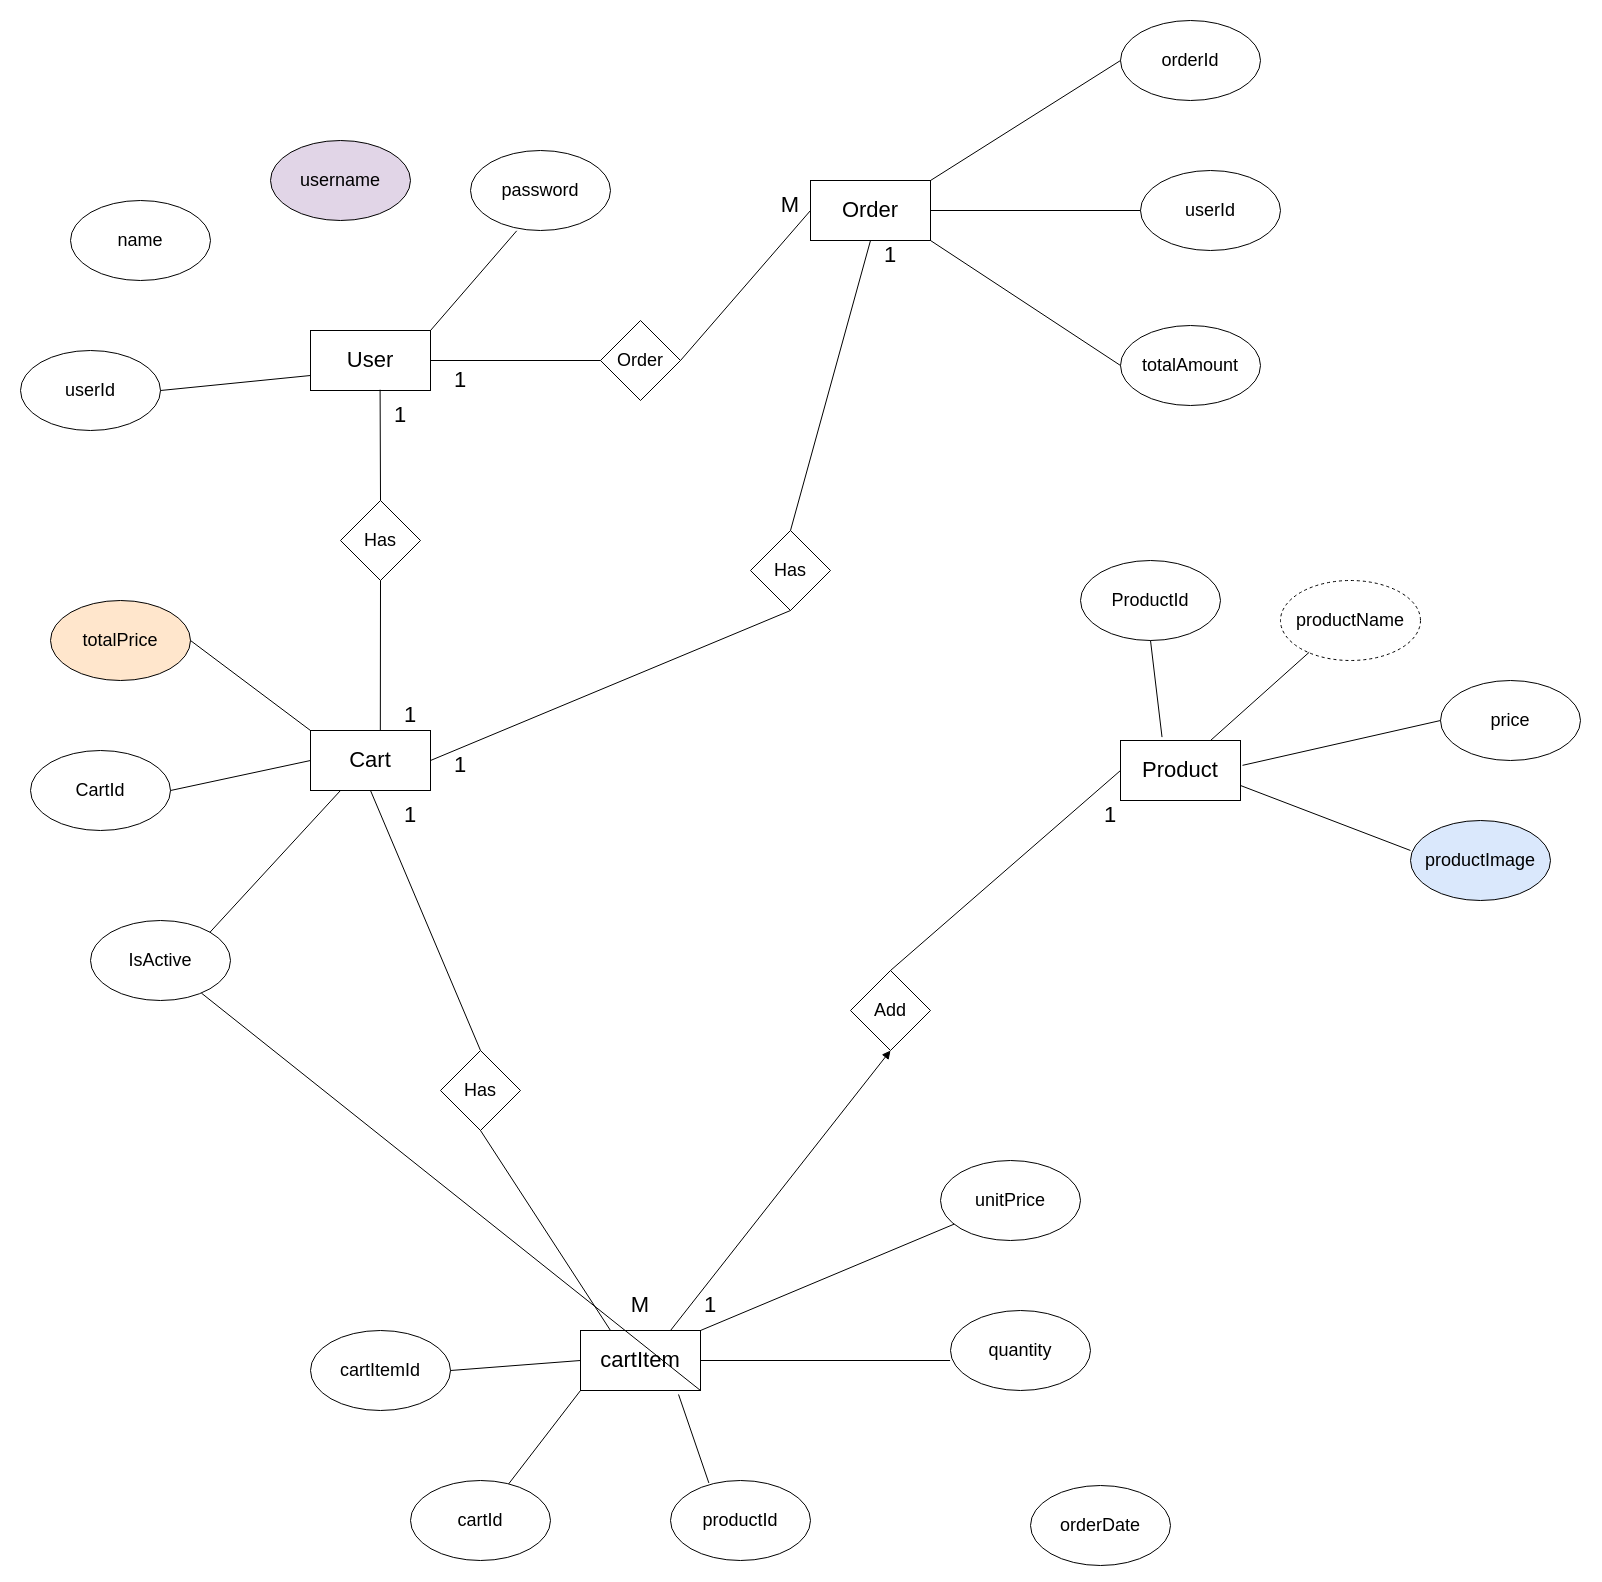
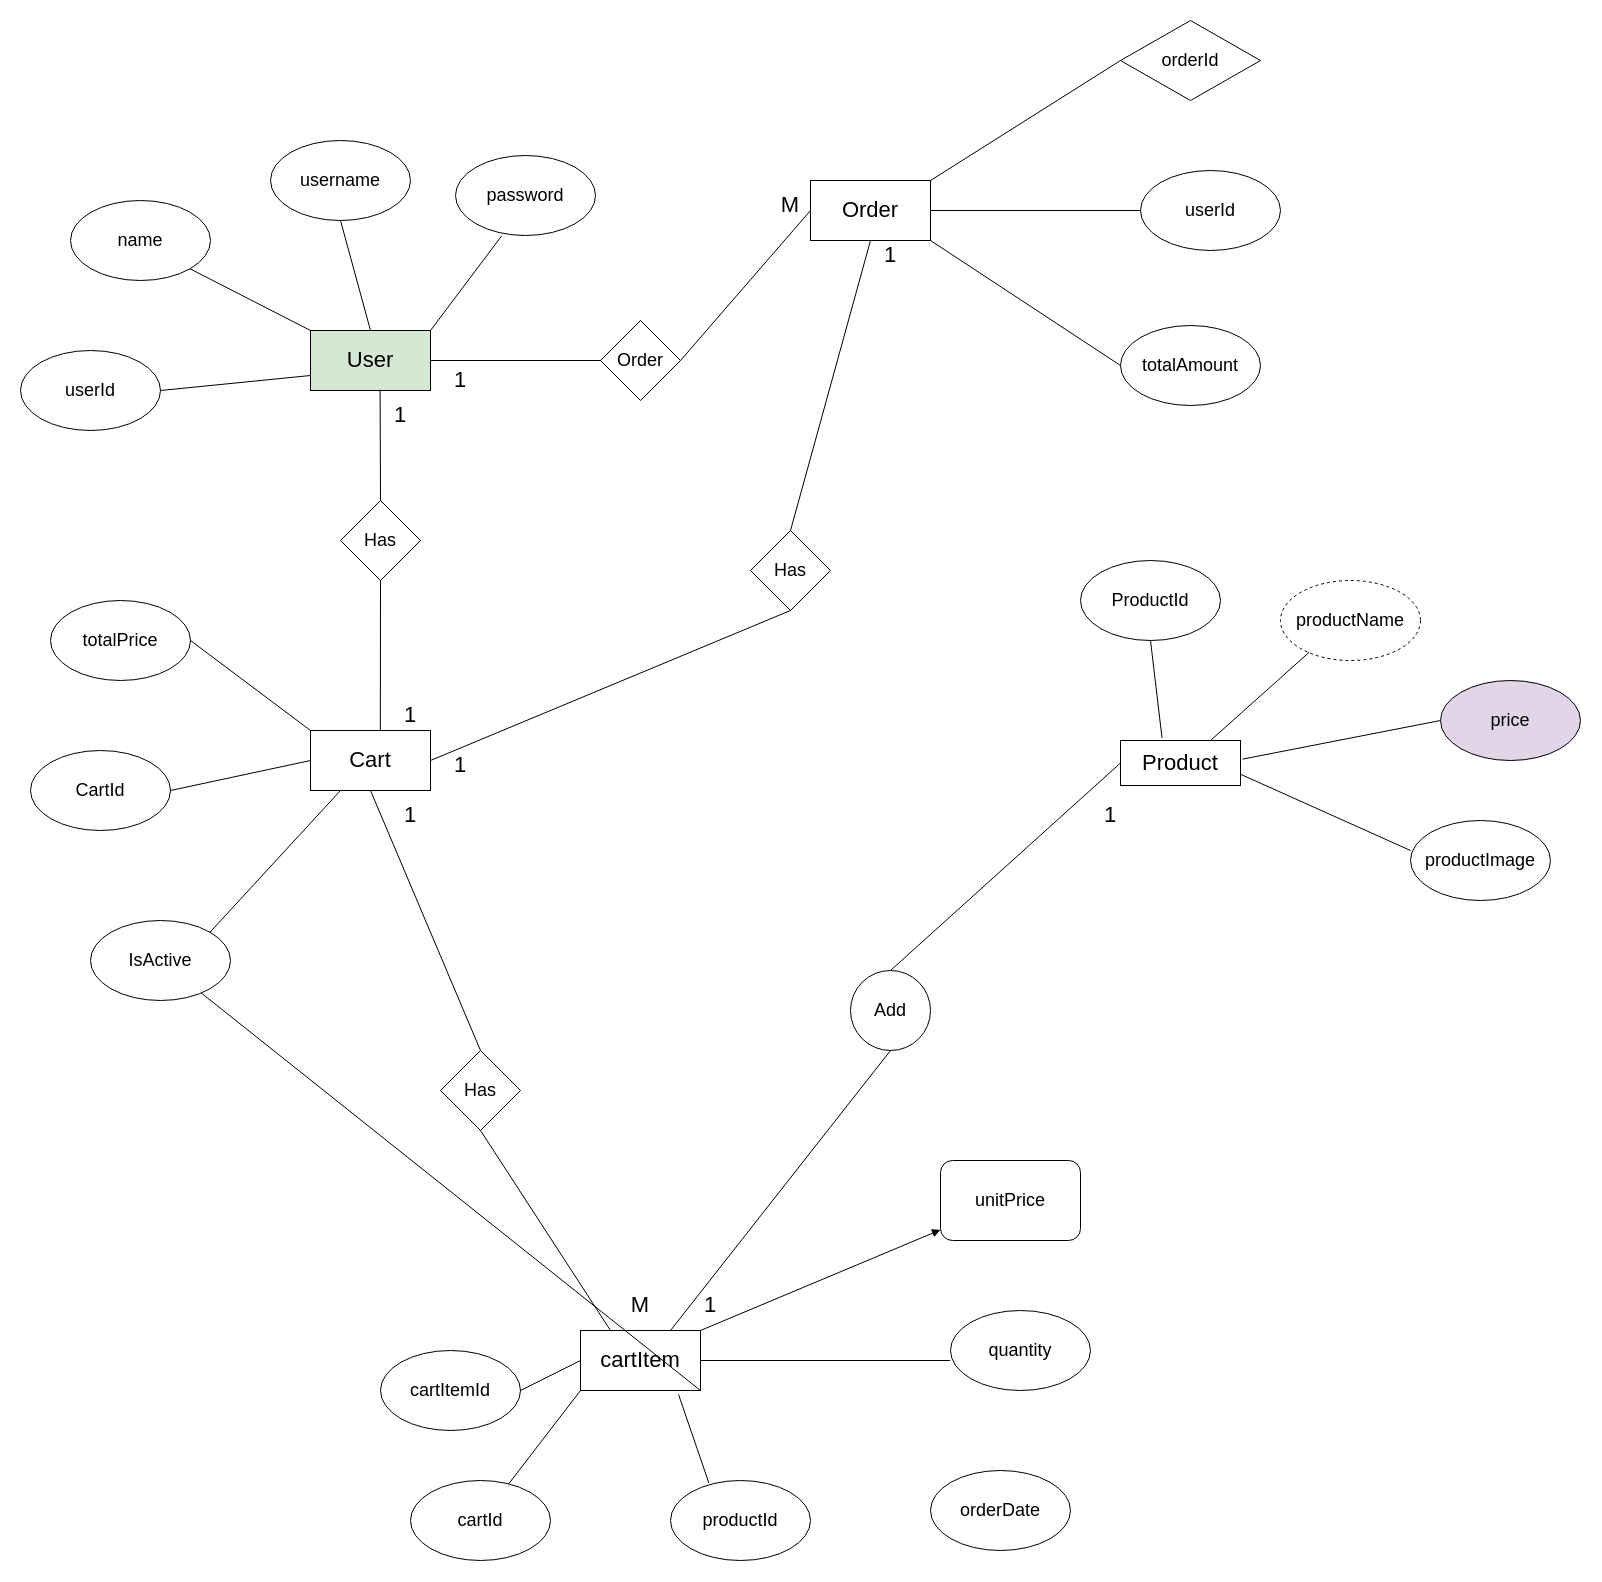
- <mxCell id="24" value="&lt;font style=&quot;font-size: 18px;&quot;&gt;orderId&lt;/font&gt;" style="ellipse;whiteSpace=wrap;html=1;" vertex="1" parent="1"><mxGeometry x="1120" y="20" width="140" height="80" as="geometry" /></mxCell>
+ <mxCell id="24" value="&lt;font style=&quot;font-size: 18px;&quot;&gt;orderId&lt;/font&gt;" style="rhombus;whiteSpace=wrap;html=1;" vertex="1" parent="1"><mxGeometry x="1120" y="20" width="140" height="80" as="geometry" /></mxCell>
- <mxCell id="5" value="&lt;font style=&quot;font-size: 18px;&quot;&gt;username&lt;/font&gt;" style="ellipse;whiteSpace=wrap;html=1;fillColor=#e1d5e7;" vertex="1" parent="1"><mxGeometry x="270" y="140" width="140" height="80" as="geometry" /></mxCell>
+ <mxCell id="5" value="&lt;font style=&quot;font-size: 18px;&quot;&gt;username&lt;/font&gt;" style="ellipse;whiteSpace=wrap;html=1;" vertex="1" parent="1"><mxGeometry x="270" y="140" width="140" height="80" as="geometry" /></mxCell>
- <mxCell id="6" value="&lt;font style=&quot;font-size: 18px;&quot;&gt;password&lt;/font&gt;" style="ellipse;whiteSpace=wrap;html=1;" vertex="1" parent="1"><mxGeometry x="470" width="140" height="80" as="geometry" y="150" /></mxCell>
+ <mxCell id="6" value="&lt;font style=&quot;font-size: 18px;&quot;&gt;password&lt;/font&gt;" style="ellipse;whiteSpace=wrap;html=1;" vertex="1" parent="1"><mxGeometry x="455" y="155" width="140" height="80" as="geometry" /></mxCell>
+ <mxCell id="10" value="" style="endArrow=none;html=1;rounded=0;entryX=0.5;entryY=0;entryDx=0;entryDy=0;exitX=0.5;exitY=1;exitDx=0;exitDy=0;" edge="1" parent="1" source="5" target="2"><mxGeometry width="50" height="50" relative="1" as="geometry"><mxPoint x="320" y="280" as="sourcePoint" /><mxPoint x="470" y="265" as="targetPoint" /></mxGeometry></mxCell>
+ <mxCell id="9" value="" style="endArrow=none;html=1;rounded=0;entryX=0;entryY=0;entryDx=0;entryDy=0;exitX=1;exitY=1;exitDx=0;exitDy=0;" edge="1" parent="1" source="4" target="2"><mxGeometry width="50" height="50" relative="1" as="geometry"><mxPoint x="190" y="295" as="sourcePoint" /><mxPoint x="340" y="280" as="targetPoint" /></mxGeometry></mxCell>
- <mxCell id="2" value="&lt;font style=&quot;font-size: 22px;&quot;&gt;User&lt;/font&gt;" style="rounded=0;whiteSpace=wrap;html=1;" vertex="1" parent="1"><mxGeometry x="310" y="330" width="120" height="60" as="geometry" /></mxCell>
+ <mxCell id="2" value="&lt;font style=&quot;font-size: 22px;&quot;&gt;User&lt;/font&gt;" style="rounded=0;whiteSpace=wrap;html=1;fillColor=#d5e8d4;" vertex="1" parent="1"><mxGeometry x="310" y="330" width="120" height="60" as="geometry" /></mxCell>
- <mxCell id="43" value="&lt;span style=&quot;font-size: 18px;&quot;&gt;totalPrice&lt;/span&gt;" style="ellipse;whiteSpace=wrap;html=1;fillColor=#ffe6cc;" vertex="1" parent="1"><mxGeometry x="50" y="600" width="140" height="80" as="geometry" /></mxCell>
+ <mxCell id="43" value="&lt;span style=&quot;font-size: 18px;&quot;&gt;totalPrice&lt;/span&gt;" style="ellipse;whiteSpace=wrap;html=1;" vertex="1" parent="1"><mxGeometry x="50" y="600" width="140" height="80" as="geometry" /></mxCell>
- <mxCell id="14" value="&lt;font style=&quot;font-size: 18px;&quot;&gt;price&lt;/font&gt;" style="ellipse;whiteSpace=wrap;html=1;" vertex="1" parent="1"><mxGeometry x="1440" y="680" width="140" height="80" as="geometry" /></mxCell>
+ <mxCell id="14" value="&lt;font style=&quot;font-size: 18px;&quot;&gt;price&lt;/font&gt;" style="ellipse;whiteSpace=wrap;html=1;fillColor=#e1d5e7;" vertex="1" parent="1"><mxGeometry x="1440" y="680" width="140" height="80" as="geometry" /></mxCell>
- <mxCell id="7" value="&lt;font style=&quot;font-size: 22px;&quot;&gt;Product&lt;/font&gt;" style="rounded=0;whiteSpace=wrap;html=1;" vertex="1" parent="1"><mxGeometry x="1120" y="740" width="120" height="60" as="geometry" /></mxCell>
+ <mxCell id="7" value="&lt;font style=&quot;font-size: 22px;&quot;&gt;Product&lt;/font&gt;" style="rounded=0;whiteSpace=wrap;html=1;" vertex="1" parent="1"><mxGeometry x="1120" y="740" width="120" height="45" as="geometry" /></mxCell>
- <mxCell id="15" value="&lt;font style=&quot;font-size: 18px;&quot;&gt;productImage&lt;/font&gt;" style="ellipse;whiteSpace=wrap;html=1;fillColor=#dae8fc;" vertex="1" parent="1"><mxGeometry x="1410" y="820" width="140" height="80" as="geometry" /></mxCell>
+ <mxCell id="15" value="&lt;font style=&quot;font-size: 18px;&quot;&gt;productImage&lt;/font&gt;" style="ellipse;whiteSpace=wrap;html=1;" vertex="1" parent="1"><mxGeometry x="1410" y="820" width="140" height="80" as="geometry" /></mxCell>
- <mxCell id="60" value="&lt;font style=&quot;font-size: 18px;&quot;&gt;Add&lt;/font&gt;" style="rhombus;whiteSpace=wrap;html=1;" vertex="1" parent="1"><mxGeometry x="850" y="970" width="80" height="80" as="geometry" /></mxCell>
+ <mxCell id="60" value="&lt;font style=&quot;font-size: 18px;&quot;&gt;Add&lt;/font&gt;" style="ellipse;whiteSpace=wrap;html=1;" vertex="1" parent="1"><mxGeometry x="850" y="970" width="80" height="80" as="geometry" /></mxCell>
- <mxCell id="61" value="" style="endArrow=block;html=1;rounded=0;entryX=0.5;entryY=1;entryDx=0;entryDy=0;exitX=0.75;exitY=0;exitDx=0;exitDy=0;" edge="1" parent="1" source="27" target="60"><mxGeometry width="50" height="50" relative="1" as="geometry"><mxPoint x="790" y="1440" as="sourcePoint" /><mxPoint x="680" y="1180" as="targetPoint" /></mxGeometry></mxCell>
+ <mxCell id="61" value="" style="endArrow=none;html=1;rounded=0;entryX=0.5;entryY=1;entryDx=0;entryDy=0;exitX=0.75;exitY=0;exitDx=0;exitDy=0;" edge="1" parent="1" source="27" target="60"><mxGeometry width="50" height="50" relative="1" as="geometry"><mxPoint x="790" y="1440" as="sourcePoint" /><mxPoint x="680" y="1180" as="targetPoint" /></mxGeometry></mxCell>
- <mxCell id="32" value="&lt;font style=&quot;font-size: 18px;&quot;&gt;unitPrice&lt;/font&gt;" style="ellipse;whiteSpace=wrap;html=1;" vertex="1" parent="1"><mxGeometry x="940" y="1160" width="140" height="80" as="geometry" /></mxCell>
+ <mxCell id="32" value="&lt;font style=&quot;font-size: 18px;&quot;&gt;unitPrice&lt;/font&gt;" style="whiteSpace=wrap;html=1;rounded=1;" vertex="1" parent="1"><mxGeometry x="940" y="1160" width="140" height="80" as="geometry" /></mxCell>
- <mxCell id="38" value="" style="endArrow=none;html=1;rounded=0;exitX=1;exitY=0;exitDx=0;exitDy=0;" edge="1" parent="1" source="27" target="32"><mxGeometry width="50" height="50" relative="1" as="geometry"><mxPoint x="960" y="1570" as="sourcePoint" /><mxPoint x="1150" y="1480" as="targetPoint" /></mxGeometry></mxCell>
+ <mxCell id="38" value="" style="endArrow=block;html=1;rounded=0;exitX=1;exitY=0;exitDx=0;exitDy=0;" edge="1" parent="1" source="27" target="32"><mxGeometry width="50" height="50" relative="1" as="geometry"><mxPoint x="960" y="1570" as="sourcePoint" /><mxPoint x="1150" y="1480" as="targetPoint" /></mxGeometry></mxCell>
- <mxCell id="28" value="&lt;font style=&quot;font-size: 18px;&quot;&gt;&lt;font style=&quot;&quot;&gt;cartI&lt;/font&gt;&lt;font style=&quot;&quot;&gt;temId&lt;/font&gt;&lt;/font&gt;" style="ellipse;whiteSpace=wrap;html=1;" vertex="1" parent="1"><mxGeometry x="310" y="1330" width="140" height="80" as="geometry" /></mxCell>
+ <mxCell id="28" value="&lt;font style=&quot;font-size: 18px;&quot;&gt;&lt;font style=&quot;&quot;&gt;cartI&lt;/font&gt;&lt;font style=&quot;&quot;&gt;temId&lt;/font&gt;&lt;/font&gt;" style="ellipse;whiteSpace=wrap;html=1;" vertex="1" parent="1"><mxGeometry x="380" y="1350" width="140" height="80" as="geometry" /></mxCell>
- <mxCell id="26" value="&lt;font style=&quot;font-size: 18px;&quot;&gt;orderDate&lt;/font&gt;" style="ellipse;whiteSpace=wrap;html=1;" vertex="1" parent="1"><mxGeometry x="1030" y="1485" width="140" height="80" as="geometry" /></mxCell>
+ <mxCell id="26" value="&lt;font style=&quot;font-size: 18px;&quot;&gt;orderDate&lt;/font&gt;" style="ellipse;whiteSpace=wrap;html=1;" vertex="1" parent="1"><mxGeometry x="930" y="1470" width="140" height="80" as="geometry" /></mxCell>
